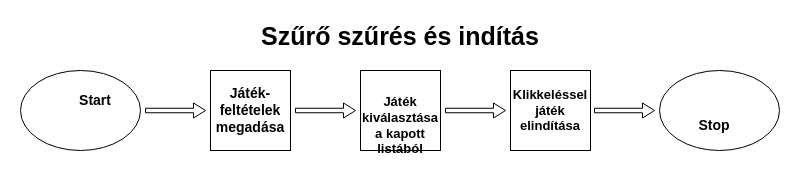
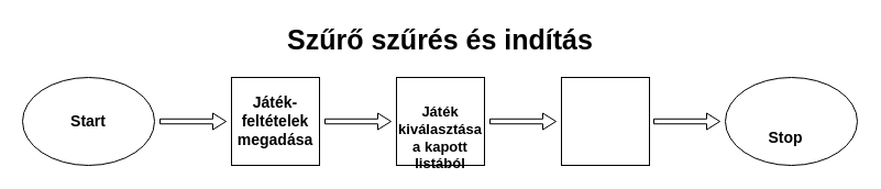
- <mxCell id="5" value="Start" style="text;html=1;strokeColor=none;fillColor=none;align=center;verticalAlign=middle;whiteSpace=wrap;rounded=0;fontStyle=1;fontSize=14;" vertex="1" parent="3"><mxGeometry x="45" y="15" width="60" height="30" as="geometry" /></mxCell>
+ <mxCell id="5" value="Start" style="text;html=1;strokeColor=none;fillColor=none;align=center;verticalAlign=middle;whiteSpace=wrap;rounded=0;fontStyle=1;fontSize=14;" vertex="1" parent="3"><mxGeometry x="30" y="25" width="60" height="30" as="geometry" /></mxCell>
- <mxCell id="8" value="Klikkeléssel&lt;br&gt;játék elindítása" style="text;html=1;strokeColor=none;fillColor=none;align=center;verticalAlign=middle;whiteSpace=wrap;rounded=0;fontStyle=1;fontSize=13;" vertex="1" parent="6"><mxGeometry x="10" y="25" width="60" height="30" as="geometry" /></mxCell>
